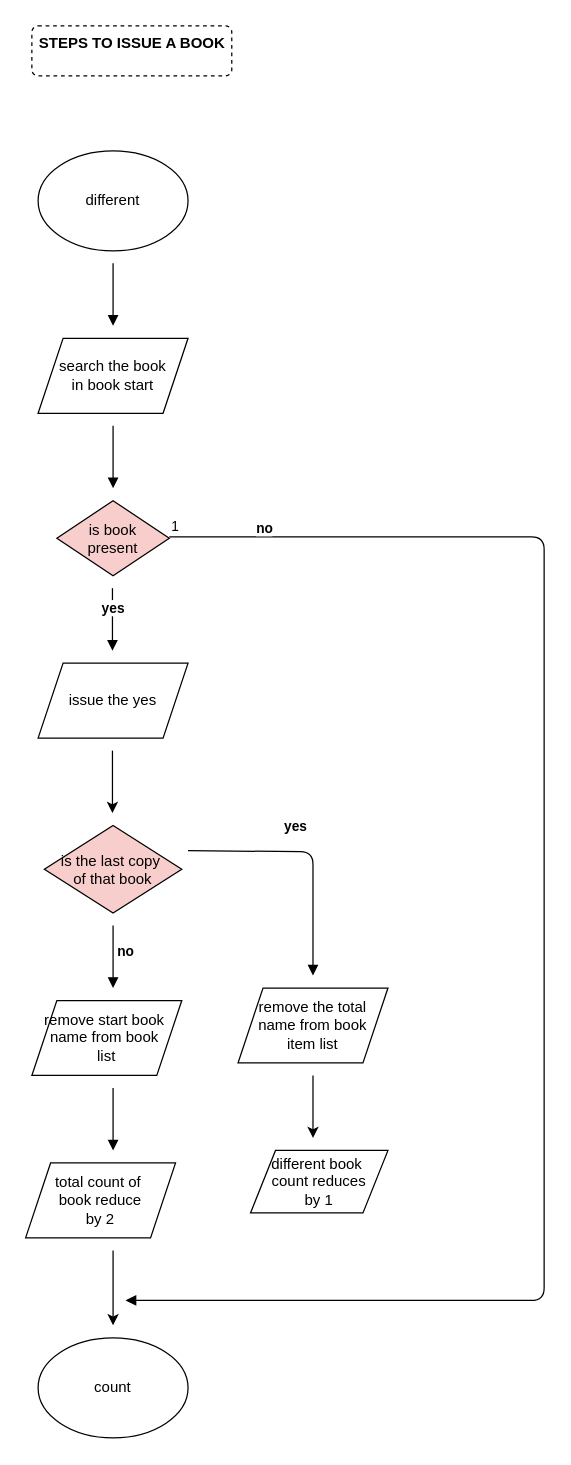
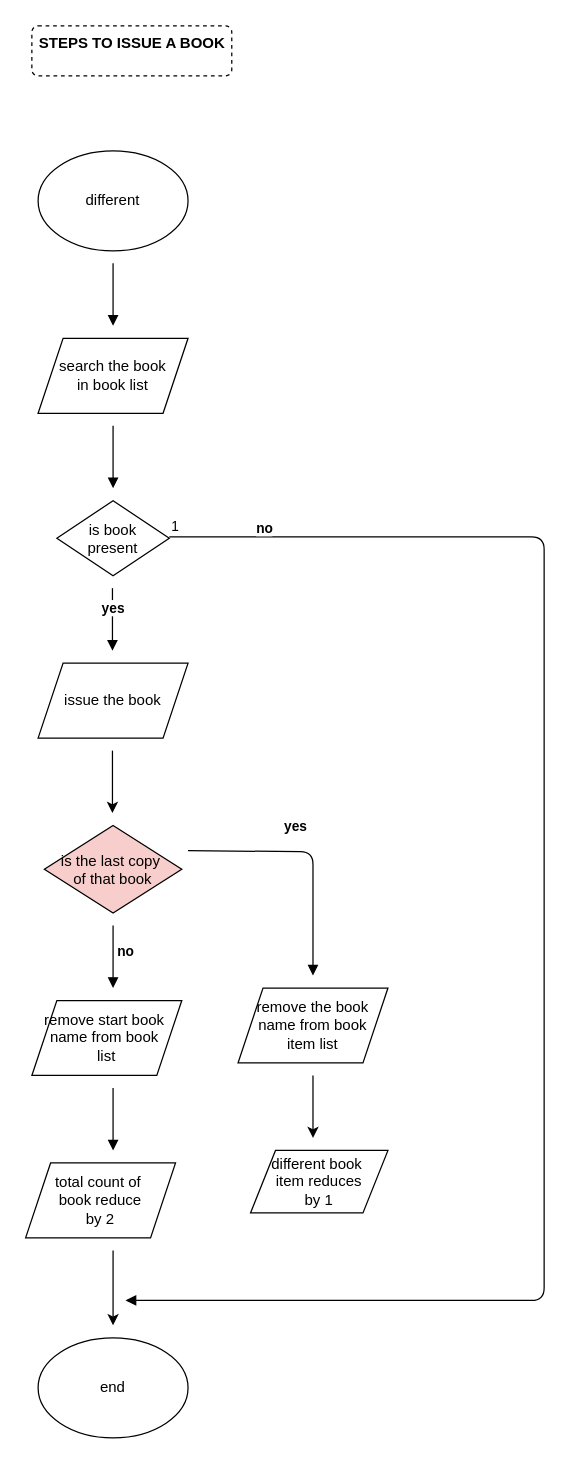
- <mxCell id="19" value="search the book&lt;br&gt;in book start" style="shape=parallelogram;perimeter=parallelogramPerimeter;whiteSpace=wrap;html=1;fixedSize=1;" vertex="1" parent="1"><mxGeometry x="30" y="270" width="120" height="60" as="geometry" /></mxCell>
+ <mxCell id="19" value="search the book&lt;br&gt;in book list" style="shape=parallelogram;perimeter=parallelogramPerimeter;whiteSpace=wrap;html=1;fixedSize=1;" vertex="1" parent="1"><mxGeometry x="30" y="270" width="120" height="60" as="geometry" /></mxCell>
- <mxCell id="5" value="is book&#10;present" style="rhombus;fillColor=#f8cecc;" parent="1" vertex="1"><mxGeometry x="45" y="400" width="90" height="60" as="geometry" /></mxCell>
+ <mxCell id="5" value="is book&#10;present" style="rhombus;" parent="1" vertex="1"><mxGeometry x="45" y="400" width="90" height="60" as="geometry" /></mxCell>
- <mxCell id="12" value="issue the yes" style="shape=parallelogram;perimeter=parallelogramPerimeter;whiteSpace=wrap;html=1;fixedSize=1;" vertex="1" parent="1"><mxGeometry x="30" y="530" width="120" height="60" as="geometry" /></mxCell>
+ <mxCell id="12" value="issue the book" style="shape=parallelogram;perimeter=parallelogramPerimeter;whiteSpace=wrap;html=1;fixedSize=1;" vertex="1" parent="1"><mxGeometry x="30" y="530" width="120" height="60" as="geometry" /></mxCell>
- <mxCell id="15" value="remove the total&lt;br&gt;name from book&lt;br&gt;item list" style="shape=parallelogram;perimeter=parallelogramPerimeter;whiteSpace=wrap;html=1;fixedSize=1;" vertex="1" parent="1"><mxGeometry x="190" y="790" width="120" height="60" as="geometry" /></mxCell>
+ <mxCell id="15" value="remove the book&lt;br&gt;name from book&lt;br&gt;item list" style="shape=parallelogram;perimeter=parallelogramPerimeter;whiteSpace=wrap;html=1;fixedSize=1;" vertex="1" parent="1"><mxGeometry x="190" y="790" width="120" height="60" as="geometry" /></mxCell>
- <mxCell id="11" value="different book&amp;nbsp;&lt;br&gt;count reduces&lt;br&gt;by 1" style="shape=parallelogram;perimeter=parallelogramPerimeter;whiteSpace=wrap;html=1;fixedSize=1;" parent="1" vertex="1"><mxGeometry x="200" y="920" width="110" height="50" as="geometry" /></mxCell>
+ <mxCell id="11" value="different book&amp;nbsp;&lt;br&gt;item reduces&lt;br&gt;by 1" style="shape=parallelogram;perimeter=parallelogramPerimeter;whiteSpace=wrap;html=1;fixedSize=1;" parent="1" vertex="1"><mxGeometry x="200" y="920" width="110" height="50" as="geometry" /></mxCell>
- <mxCell id="18" value="count" style="ellipse;whiteSpace=wrap;html=1;" vertex="1" parent="1"><mxGeometry x="30" y="1070" width="120" height="80" as="geometry" /></mxCell>
+ <mxCell id="18" value="end" style="ellipse;whiteSpace=wrap;html=1;" vertex="1" parent="1"><mxGeometry x="30" y="1070" width="120" height="80" as="geometry" /></mxCell>
